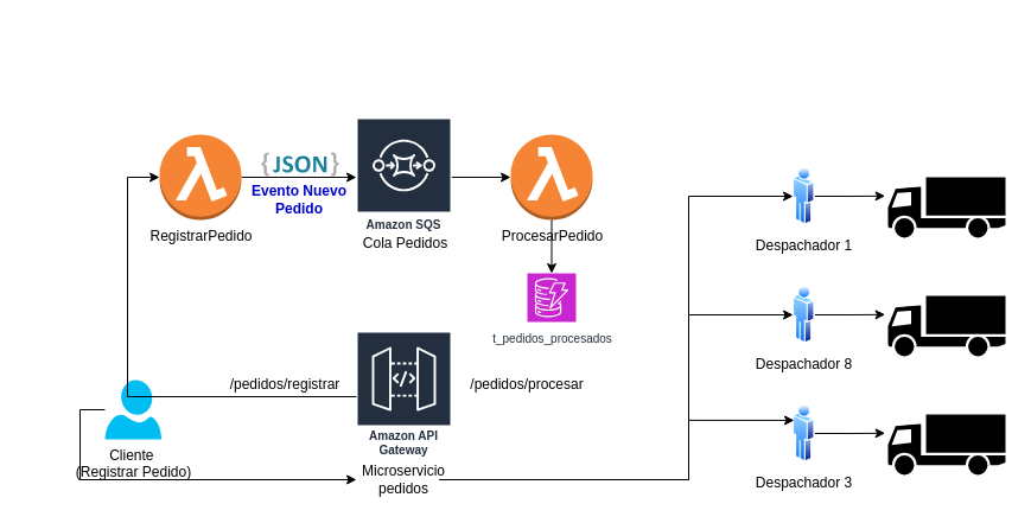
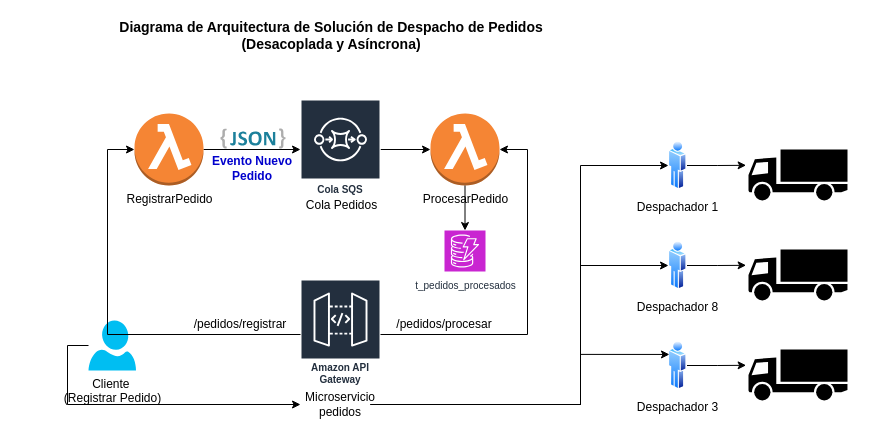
+ <mxCell id="2" value="&lt;font style=&quot;font-size: 14px;&quot;&gt;&lt;b&gt;Diagrama de Arquitectura de Solución de Despacho de Pedidos&lt;/b&gt;&lt;/font&gt;&lt;div&gt;&lt;font style=&quot;font-size: 14px;&quot;&gt;&lt;b&gt;(Desacoplada y Asíncrona)&lt;/b&gt;&lt;/font&gt;&lt;/div&gt;" style="text;html=1;align=center;verticalAlign=middle;whiteSpace=wrap;rounded=0;" vertex="1" parent="1"><mxGeometry x="20.5" y="20" width="620" height="30" as="geometry" /></mxCell>
- <mxCell id="4" value="Amazon SQS" style="sketch=0;outlineConnect=0;fontColor=#232F3E;gradientColor=none;strokeColor=#ffffff;fillColor=#232F3E;dashed=0;verticalLabelPosition=middle;verticalAlign=bottom;align=center;html=1;whiteSpace=wrap;fontSize=10;fontStyle=1;spacing=3;shape=mxgraph.aws4.productIcon;prIcon=mxgraph.aws4.sqs;" vertex="1" parent="1"><mxGeometry x="300" y="99" width="80" height="100" as="geometry" /></mxCell>
+ <mxCell id="4" value="Cola SQS" style="sketch=0;outlineConnect=0;fontColor=#232F3E;gradientColor=none;strokeColor=#ffffff;fillColor=#232F3E;dashed=0;verticalLabelPosition=middle;verticalAlign=bottom;align=center;html=1;whiteSpace=wrap;fontSize=10;fontStyle=1;spacing=3;shape=mxgraph.aws4.productIcon;prIcon=mxgraph.aws4.sqs;" vertex="1" parent="1"><mxGeometry x="300" y="99" width="80" height="100" as="geometry" /></mxCell>
+ <mxCell id="31" style="edgeStyle=orthogonalEdgeStyle;rounded=0;orthogonalLoop=1;jettySize=auto;html=1;entryX=1;entryY=0.5;entryDx=0;entryDy=0;entryPerimeter=0;" edge="1" parent="1" source="19" target="8"><mxGeometry relative="1" as="geometry"><Array as="points"><mxPoint x="527" y="334" /><mxPoint x="527" y="149" /></Array></mxGeometry></mxCell>
